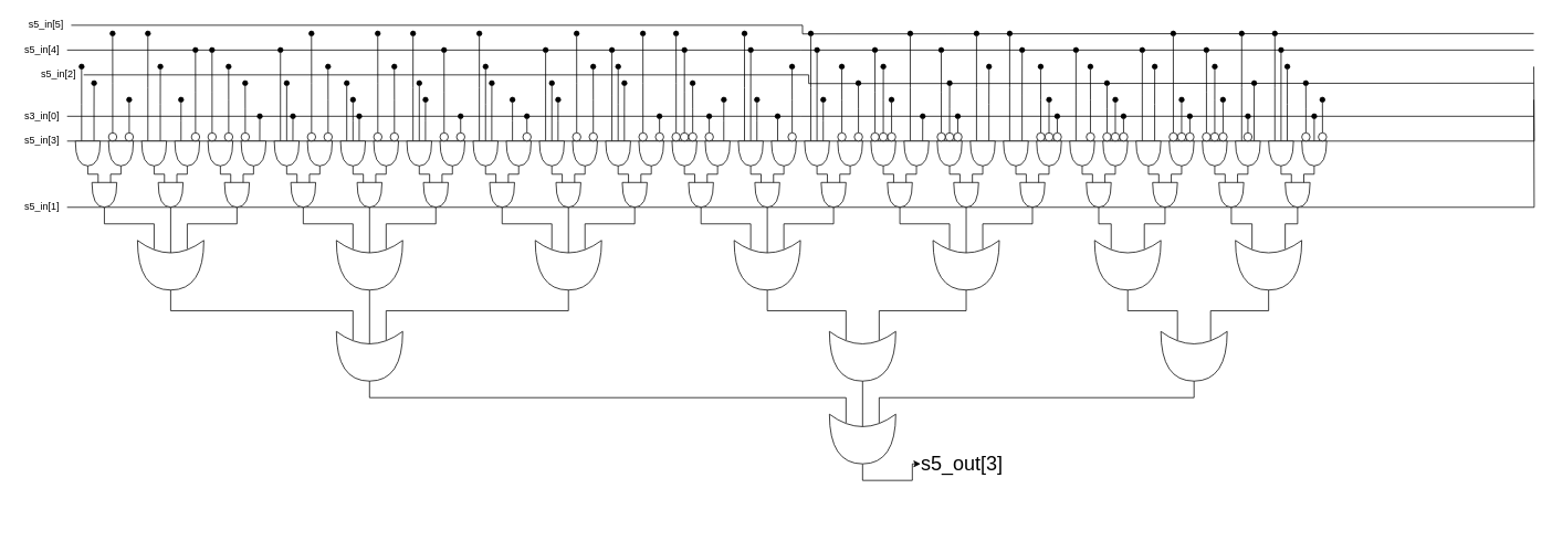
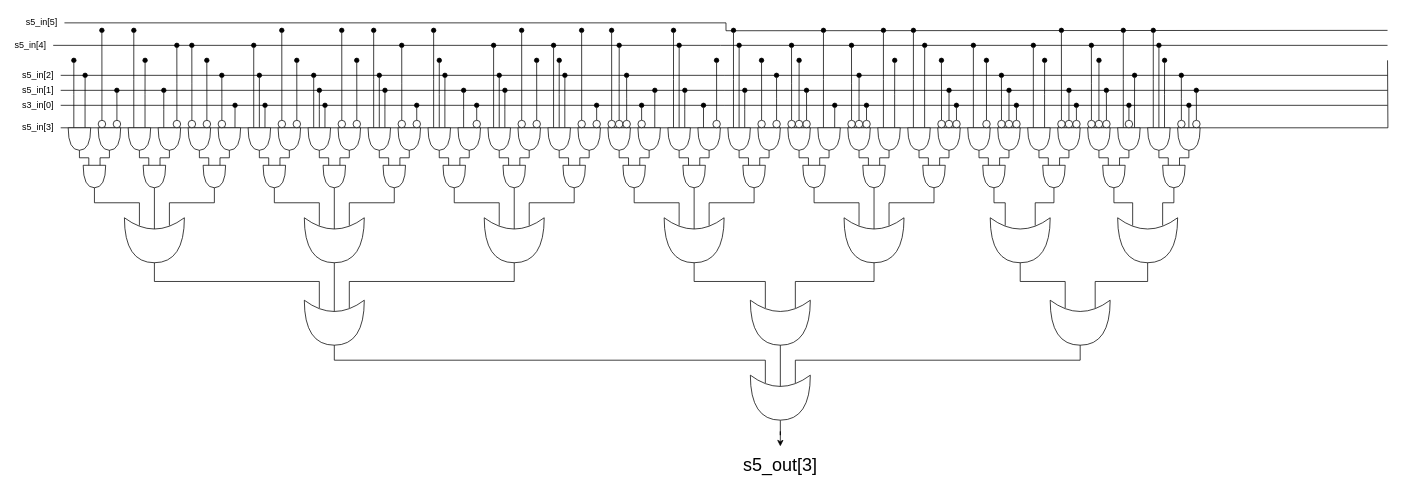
- <mxCell id="3" value="s5_in[4]" style="text;html=1;align=center;verticalAlign=middle;whiteSpace=wrap;rounded=0;" vertex="1" parent="1"><mxGeometry x="20" y="50" width="60" height="20" as="geometry" /></mxCell>
+ <mxCell id="3" value="s5_in[4]" style="text;html=1;align=center;verticalAlign=middle;whiteSpace=wrap;rounded=0;" vertex="1" parent="1"><mxGeometry x="10" y="50" width="60" height="20" as="geometry" /></mxCell>
- <mxCell id="7" value="s5_in[2]" style="text;html=1;align=center;verticalAlign=middle;whiteSpace=wrap;rounded=0;" vertex="1" parent="1"><mxGeometry x="40" y="80" width="60" height="20" as="geometry" /></mxCell>
+ <mxCell id="7" value="s5_in[2]" style="text;html=1;align=center;verticalAlign=middle;whiteSpace=wrap;rounded=0;" vertex="1" parent="1"><mxGeometry x="20" y="90" width="60" height="20" as="geometry" /></mxCell>
- <mxCell id="9" value="s5_in[1]" style="text;html=1;align=center;verticalAlign=middle;whiteSpace=wrap;rounded=0;" vertex="1" parent="1"><mxGeometry x="20" y="240" width="60" height="20" as="geometry" /></mxCell>
+ <mxCell id="9" value="s5_in[1]" style="text;html=1;align=center;verticalAlign=middle;whiteSpace=wrap;rounded=0;" vertex="1" parent="1"><mxGeometry x="20" y="110" width="60" height="20" as="geometry" /></mxCell>
- <mxCell id="134" value="&lt;font style=&quot;font-size: 24px;&quot;&gt;s5_out[3]&lt;/font&gt;" style="text;html=1;align=center;verticalAlign=middle;whiteSpace=wrap;rounded=0;" vertex="1" parent="1"><mxGeometry x="1110" y="535" width="100" height="50" as="geometry" /></mxCell>
+ <mxCell id="134" value="&lt;font style=&quot;font-size: 24px;&quot;&gt;s5_out[3]&lt;/font&gt;" style="text;html=1;align=center;verticalAlign=middle;whiteSpace=wrap;rounded=0;" vertex="1" parent="1"><mxGeometry x="990" y="595" width="100" height="50" as="geometry" /></mxCell>
